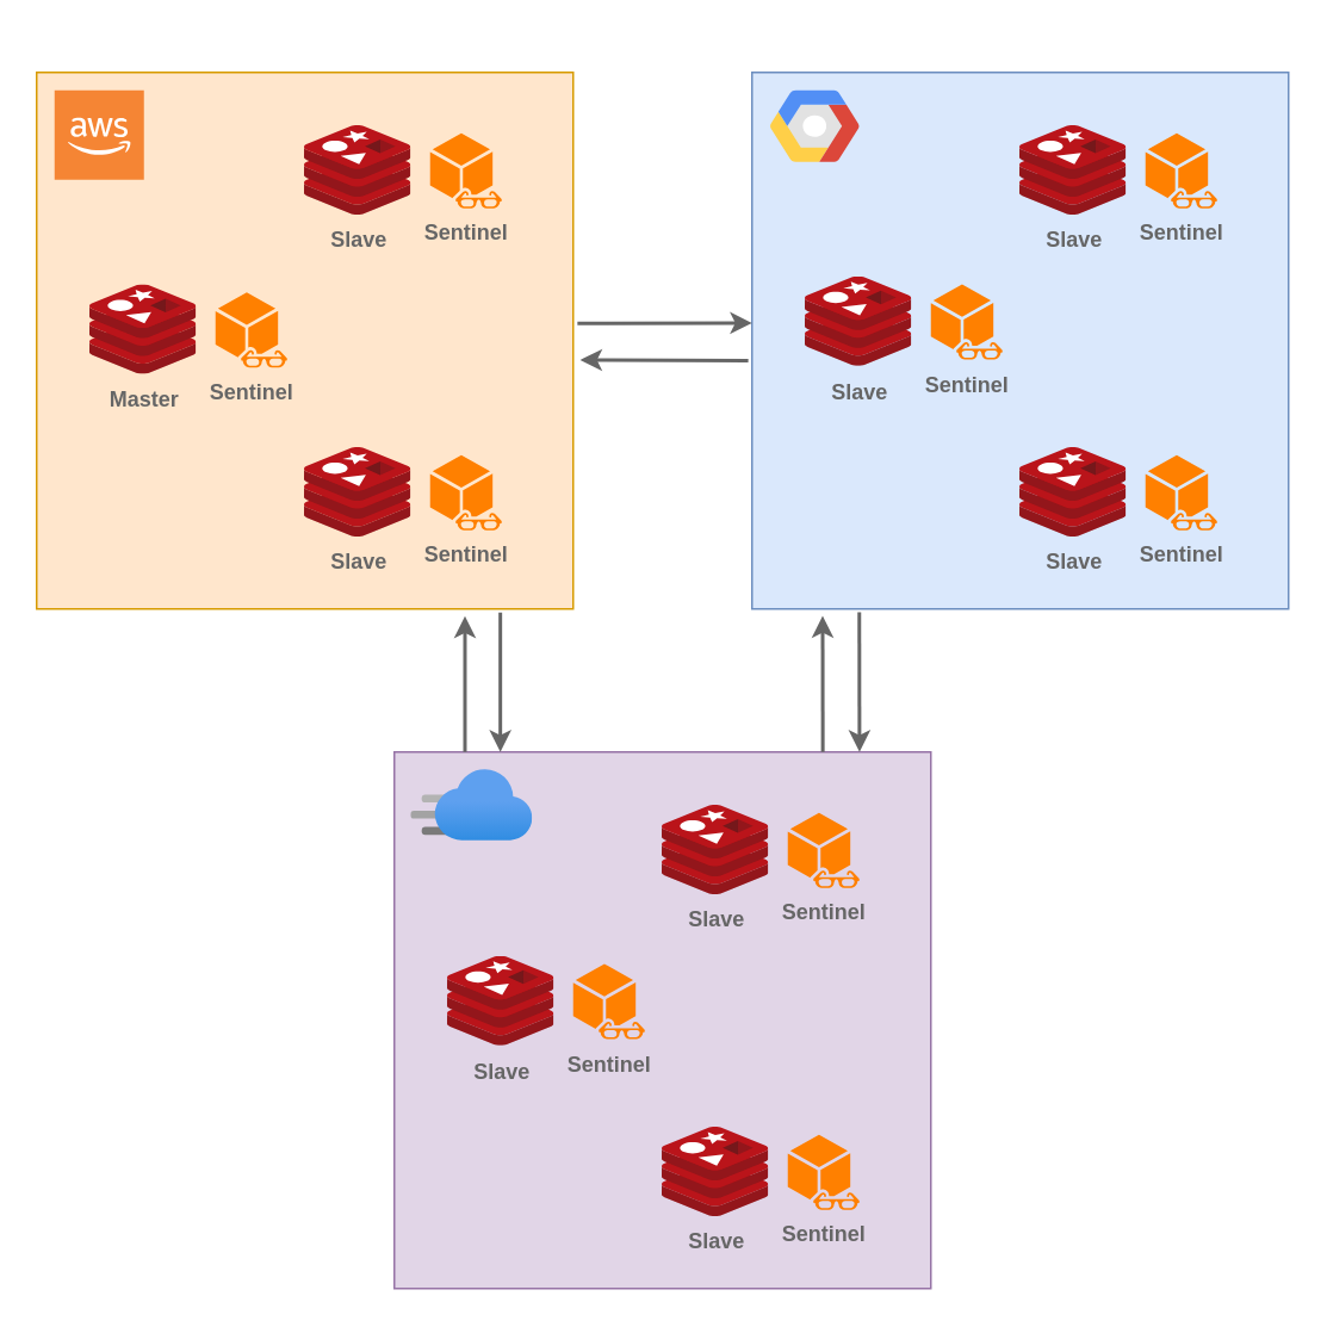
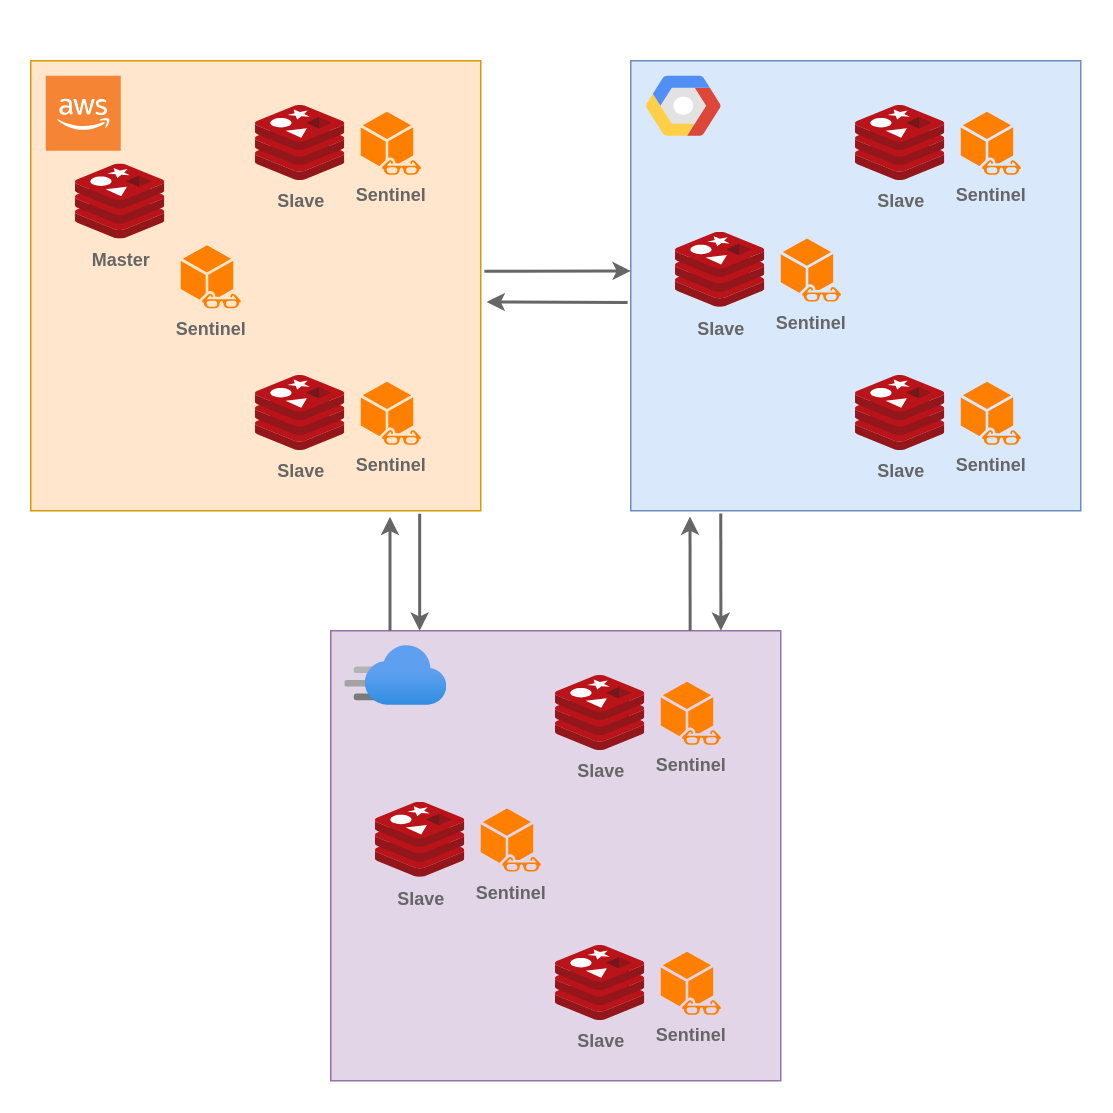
- <mxCell id="13" value="Master" style="sketch=0;aspect=fixed;html=1;points=[];align=center;image;fontSize=12;image=img/lib/mscae/Cache_Redis_Product.svg;fontColor=#666666;gradientColor=none;fontStyle=1;labelBackgroundColor=none;" vertex="1" parent="1"><mxGeometry x="50" y="159" width="59.53" height="50" as="geometry" /></mxCell>
+ <mxCell id="13" value="Master" style="sketch=0;aspect=fixed;html=1;points=[];align=center;image;fontSize=12;image=img/lib/mscae/Cache_Redis_Product.svg;fontColor=#666666;gradientColor=none;fontStyle=1;labelBackgroundColor=none;" vertex="1" parent="1"><mxGeometry x="50" y="109" width="59.53" height="50" as="geometry" /></mxCell>
